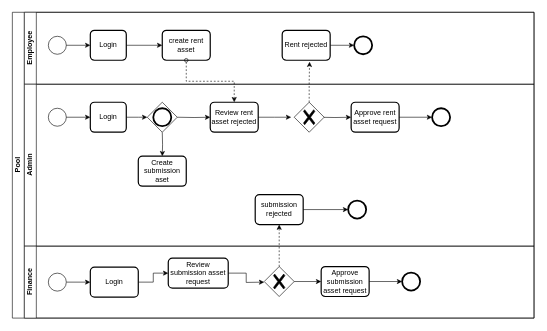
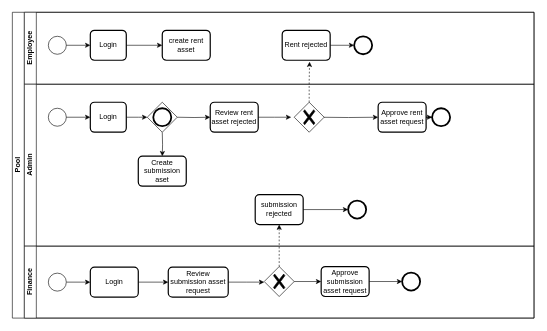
- <mxCell id="43" style="edgeStyle=orthogonalEdgeStyle;rounded=0;orthogonalLoop=1;jettySize=auto;html=1;entryX=0.5;entryY=0;entryDx=0;entryDy=0;dashed=1;startArrow=oval;startFill=0;" parent="2" source="8" target="18" edge="1"><mxGeometry relative="1" as="geometry" /></mxCell>
- <mxCell id="21" value="Approve rent asset request" style="rounded=1;whiteSpace=wrap;html=1;absoluteArcSize=1;arcSize=14;strokeWidth=2;" parent="12" vertex="1"><mxGeometry x="545" y="30" width="80" height="50" as="geometry" /></mxCell>
+ <mxCell id="21" value="Approve rent asset request" style="rounded=1;whiteSpace=wrap;html=1;absoluteArcSize=1;arcSize=14;strokeWidth=2;" parent="12" vertex="1"><mxGeometry x="590" y="30" width="80" height="50" as="geometry" /></mxCell>
- <mxCell id="42" value="Review submission&amp;nbsp;asset request" style="rounded=1;whiteSpace=wrap;html=1;absoluteArcSize=1;arcSize=14;strokeWidth=2;" parent="37" vertex="1"><mxGeometry x="240" y="20" width="100" height="50" as="geometry" /></mxCell>
+ <mxCell id="42" value="Review submission&amp;nbsp;asset request" style="rounded=1;whiteSpace=wrap;html=1;absoluteArcSize=1;arcSize=14;strokeWidth=2;" parent="37" vertex="1"><mxGeometry x="240" y="35" width="100" height="50" as="geometry" /></mxCell>
